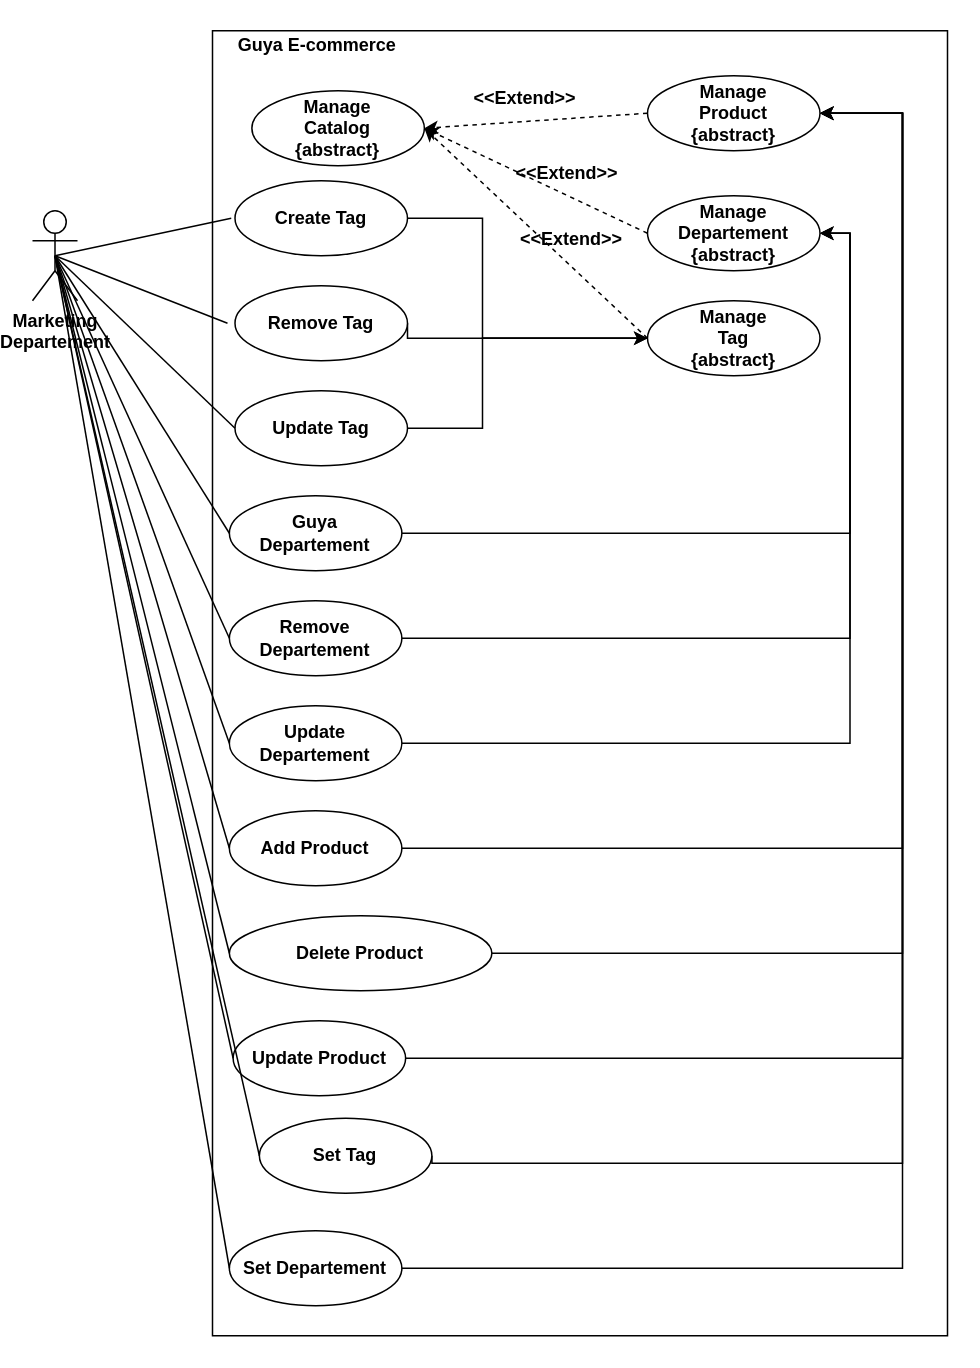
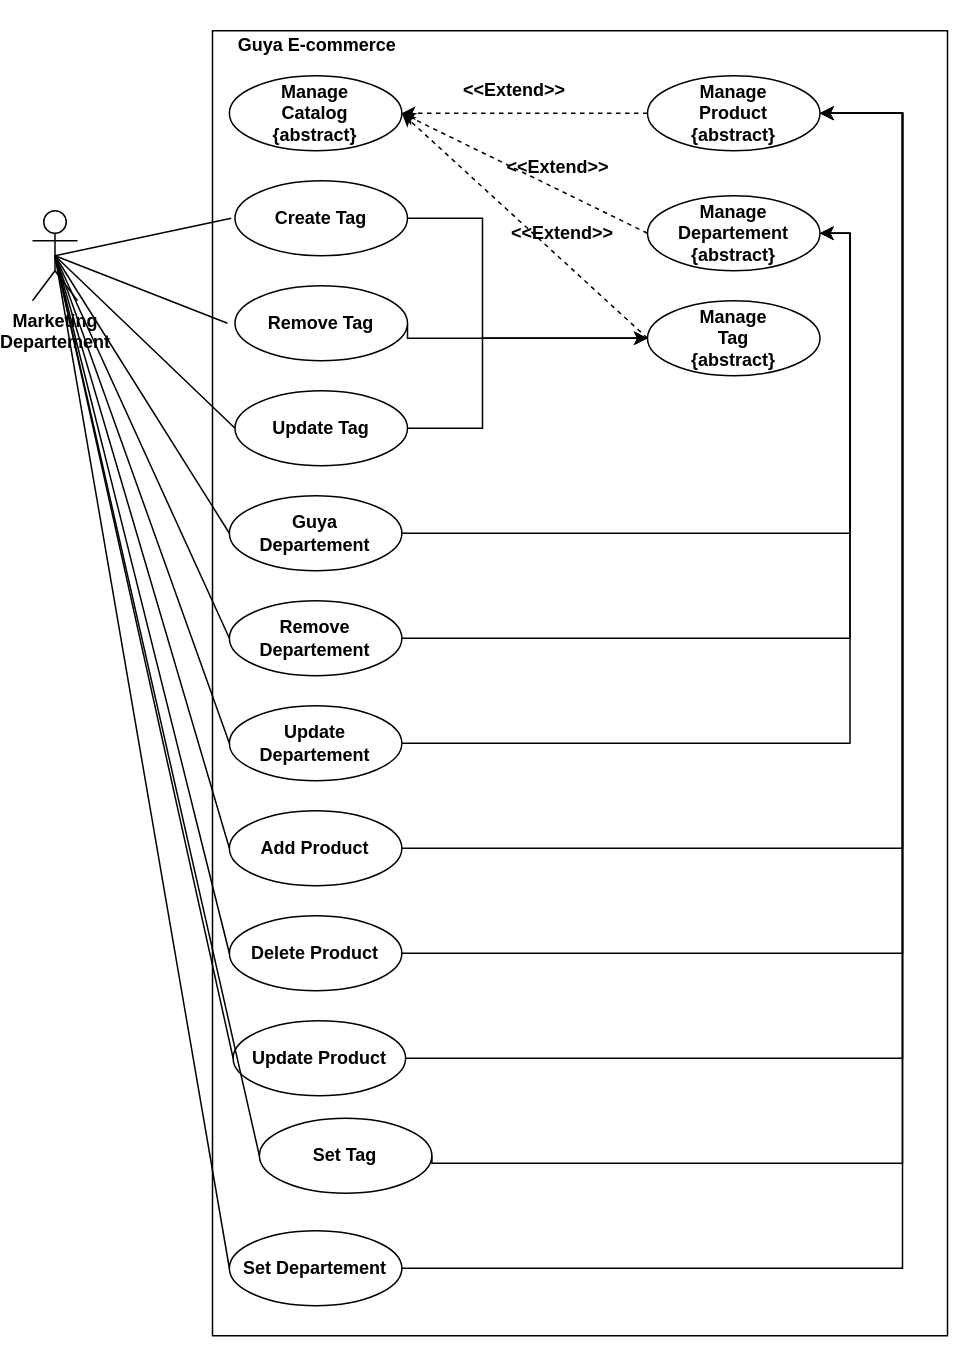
- <mxCell id="5" value="Manage &lt;br&gt;Catalog&lt;br&gt;{abstract}" style="ellipse;whiteSpace=wrap;html=1;fontStyle=1;align=center;horizontal=1;labelBackgroundColor=none;labelBorderColor=none;shadow=0;" vertex="1" parent="1"><mxGeometry x="166.25" y="60" width="115" height="50" as="geometry" /></mxCell>
+ <mxCell id="5" value="Manage &lt;br&gt;Catalog&lt;br&gt;{abstract}" style="ellipse;whiteSpace=wrap;html=1;fontStyle=1;align=center;horizontal=1;labelBackgroundColor=none;labelBorderColor=none;shadow=0;" vertex="1" parent="1"><mxGeometry x="151.25" y="50" width="115" height="50" as="geometry" /></mxCell>
- <mxCell id="18" value="Delete Product" style="ellipse;whiteSpace=wrap;html=1;fontStyle=1;align=center;horizontal=1;labelBackgroundColor=none;labelBorderColor=none;shadow=0;" vertex="1" parent="1"><mxGeometry x="151.25" y="610" width="175" height="50" as="geometry" /></mxCell>
+ <mxCell id="18" value="Delete Product" style="ellipse;whiteSpace=wrap;html=1;fontStyle=1;align=center;horizontal=1;labelBackgroundColor=none;labelBorderColor=none;shadow=0;" vertex="1" parent="1"><mxGeometry x="151.25" y="610" width="115" height="50" as="geometry" /></mxCell>
